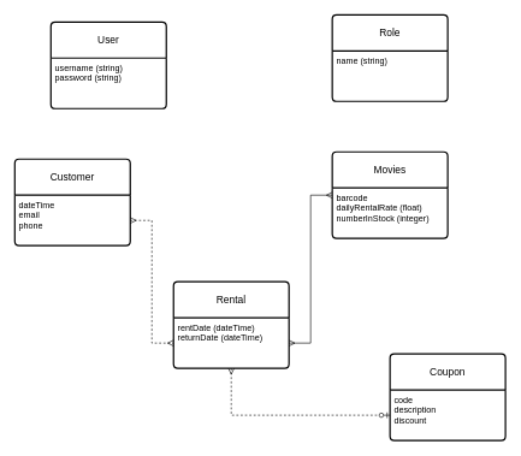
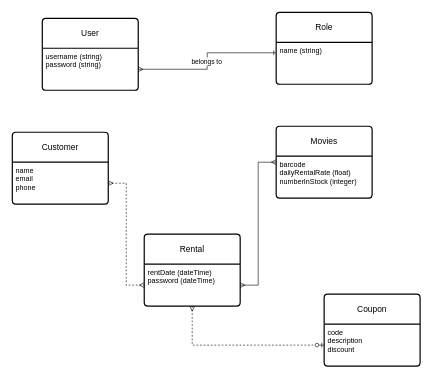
+ <mxCell id="17" style="edgeStyle=orthogonalEdgeStyle;rounded=0;orthogonalLoop=1;jettySize=auto;html=1;entryX=0;entryY=0.25;entryDx=0;entryDy=0;startArrow=ERmany;startFill=0;endArrow=ERone;endFill=0;" edge="1" parent="1" source="3" target="16"><mxGeometry relative="1" as="geometry" /></mxCell>
+ <mxCell id="18" value="belongs to" style="edgeLabel;html=1;align=center;verticalAlign=middle;resizable=0;points=[];" vertex="1" connectable="0" parent="17"><mxGeometry x="0.002" y="2" relative="1" as="geometry"><mxPoint as="offset" /></mxGeometry></mxCell>
- <mxCell id="5" value="dateTime&lt;br&gt;email&lt;br&gt;phone" style="align=left;strokeColor=none;fillColor=none;spacingLeft=4;fontSize=12;verticalAlign=top;resizable=0;rotatable=0;part=1;html=1;" parent="4" vertex="1"><mxGeometry y="50" width="160" height="70" as="geometry" /></mxCell>
+ <mxCell id="5" value="name&lt;br&gt;email&lt;br&gt;phone" style="align=left;strokeColor=none;fillColor=none;spacingLeft=4;fontSize=12;verticalAlign=top;resizable=0;rotatable=0;part=1;html=1;" parent="4" vertex="1"><mxGeometry y="50" width="160" height="70" as="geometry" /></mxCell>
- <mxCell id="10" value="rentDate (dateTime)&lt;br&gt;returnDate (dateTime)" style="align=left;strokeColor=none;fillColor=none;spacingLeft=4;fontSize=12;verticalAlign=top;resizable=0;rotatable=0;part=1;html=1;" parent="9" vertex="1"><mxGeometry y="50" width="160" height="70" as="geometry" /></mxCell>
+ <mxCell id="10" value="rentDate (dateTime)&lt;br&gt;password (dateTime)" style="align=left;strokeColor=none;fillColor=none;spacingLeft=4;fontSize=12;verticalAlign=top;resizable=0;rotatable=0;part=1;html=1;" parent="9" vertex="1"><mxGeometry y="50" width="160" height="70" as="geometry" /></mxCell>
